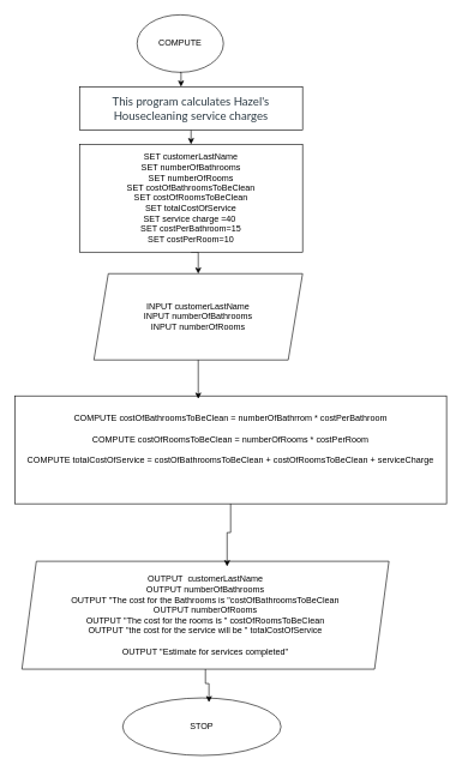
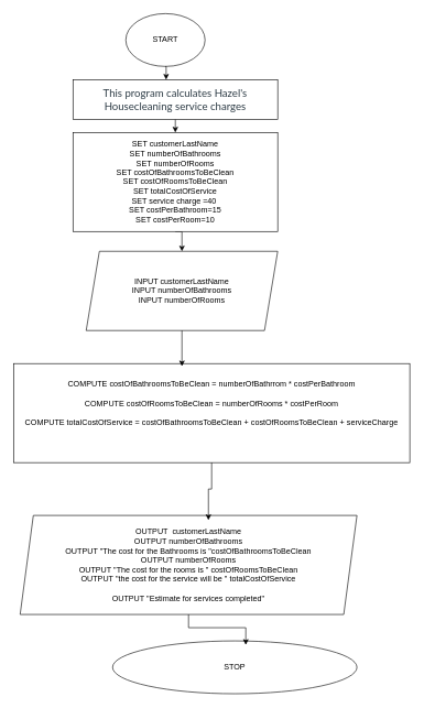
- <mxCell id="2" value="COMPUTE" style="ellipse;whiteSpace=wrap;html=1;" vertex="1" parent="1"><mxGeometry x="190" y="20" width="120" height="80" as="geometry" /></mxCell>
+ <mxCell id="2" value="START" style="ellipse;whiteSpace=wrap;html=1;" vertex="1" parent="1"><mxGeometry x="190" y="20" width="120" height="80" as="geometry" /></mxCell>
- <mxCell id="10" value="STOP" style="ellipse;whiteSpace=wrap;html=1;" vertex="1" parent="1"><mxGeometry x="170" y="970" width="220" height="80" as="geometry" /></mxCell>
+ <mxCell id="10" value="STOP" style="ellipse;whiteSpace=wrap;html=1;" vertex="1" parent="1"><mxGeometry x="170" y="970" width="370" height="80" as="geometry" /></mxCell>
